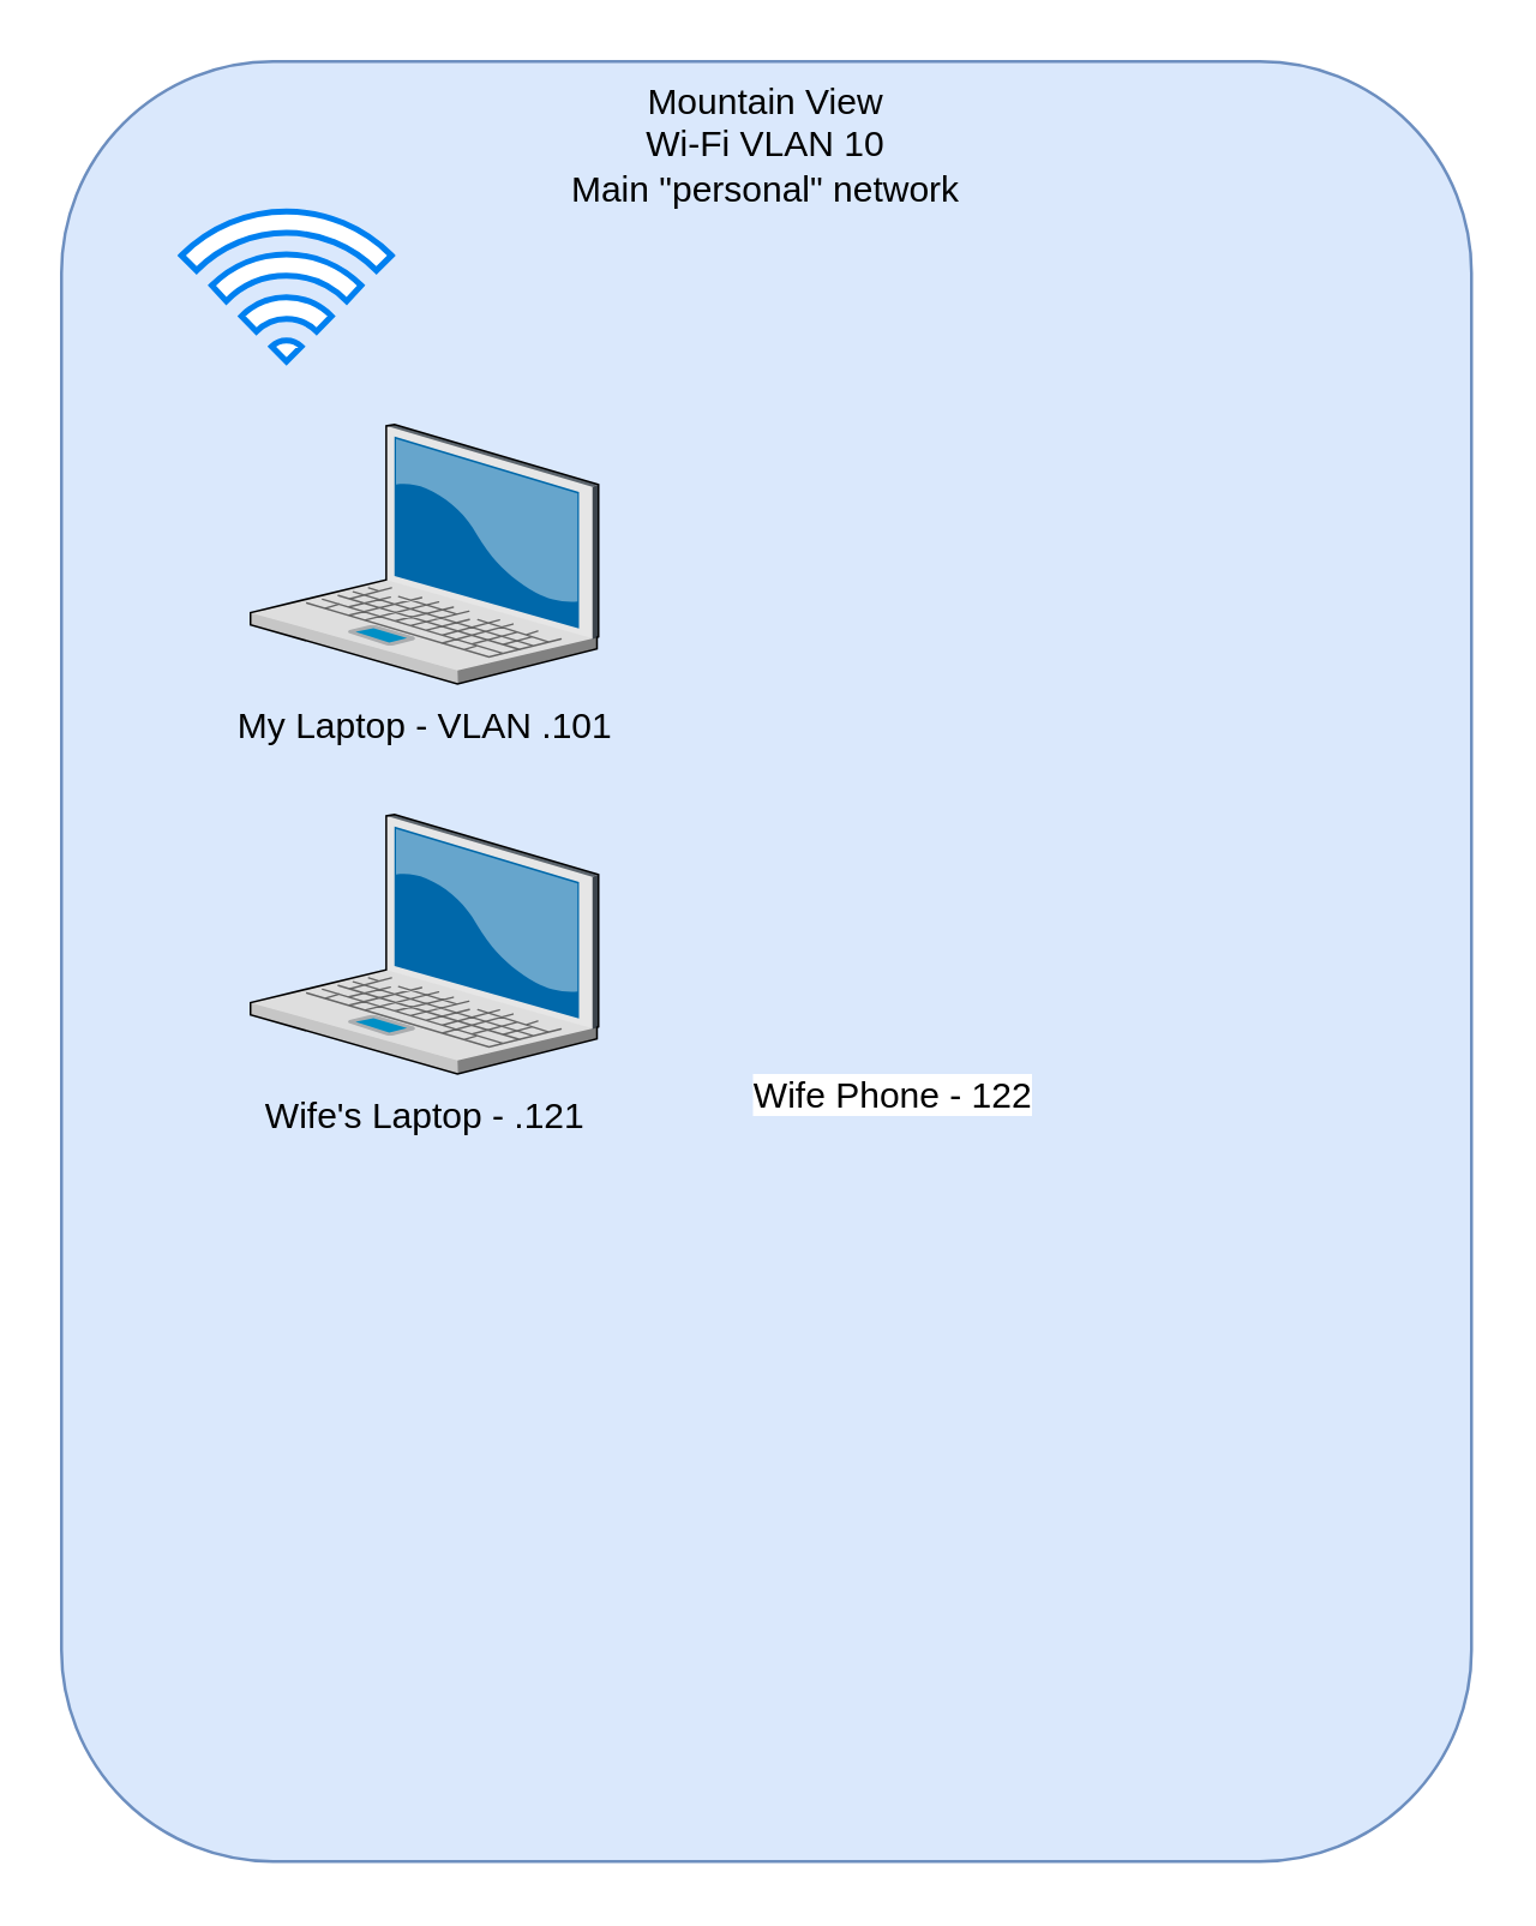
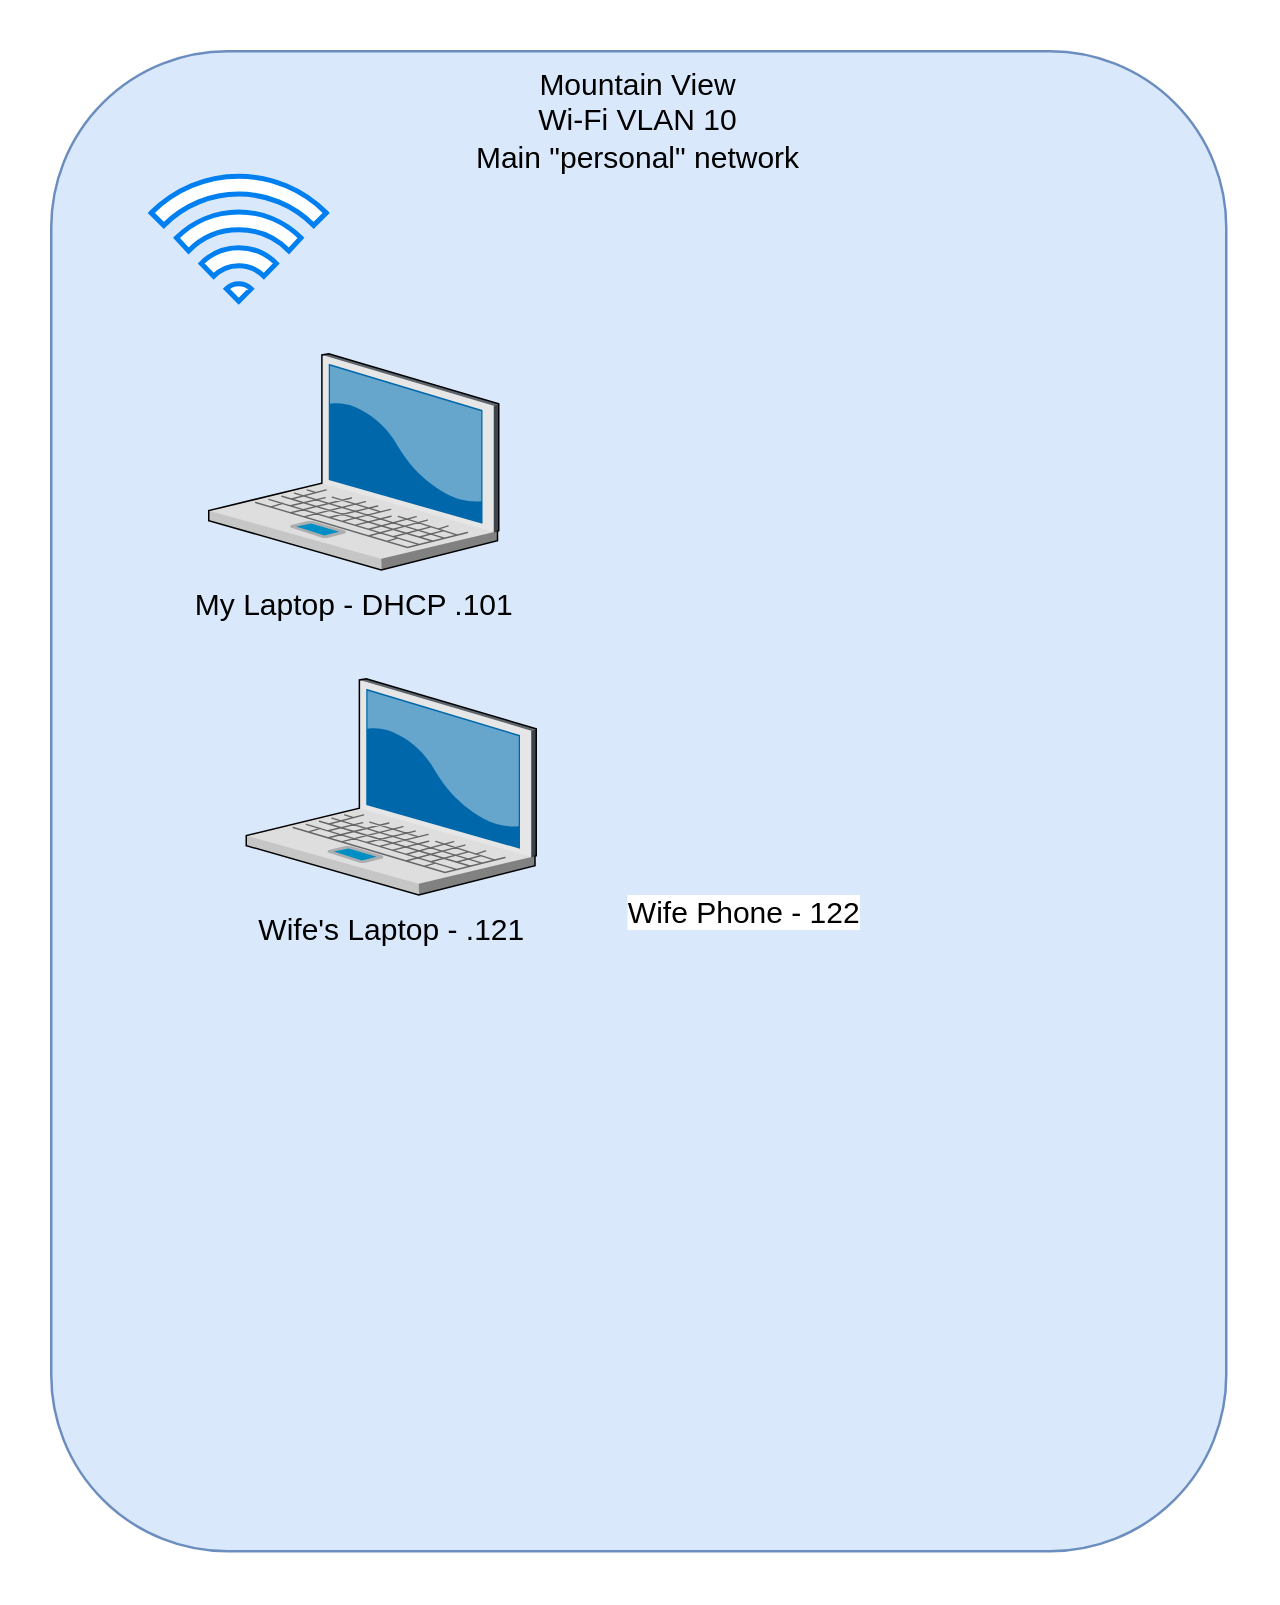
- <mxCell id="4" value="My Laptop - VLAN .101" style="verticalLabelPosition=bottom;sketch=0;aspect=fixed;html=1;verticalAlign=top;strokeColor=none;align=center;outlineConnect=0;shape=mxgraph.citrix.laptop_2;" vertex="1" parent="1"><mxGeometry x="83" y="141" width="116" height="86.5" as="geometry" /></mxCell>
+ <mxCell id="4" value="My Laptop - DHCP .101" style="verticalLabelPosition=bottom;sketch=0;aspect=fixed;html=1;verticalAlign=top;strokeColor=none;align=center;outlineConnect=0;shape=mxgraph.citrix.laptop_2;" vertex="1" parent="1"><mxGeometry x="83" y="141" width="116" height="86.5" as="geometry" /></mxCell>
- <mxCell id="5" value="Wife's Laptop - .121" style="verticalLabelPosition=bottom;sketch=0;aspect=fixed;html=1;verticalAlign=top;strokeColor=none;align=center;outlineConnect=0;shape=mxgraph.citrix.laptop_2;" vertex="1" parent="1"><mxGeometry x="83" y="271" width="116" height="86.5" as="geometry" /></mxCell>
+ <mxCell id="5" value="Wife's Laptop - .121" style="verticalLabelPosition=bottom;sketch=0;aspect=fixed;html=1;verticalAlign=top;strokeColor=none;align=center;outlineConnect=0;shape=mxgraph.citrix.laptop_2;" vertex="1" parent="1"><mxGeometry x="98" y="271" width="116" height="86.5" as="geometry" /></mxCell>
